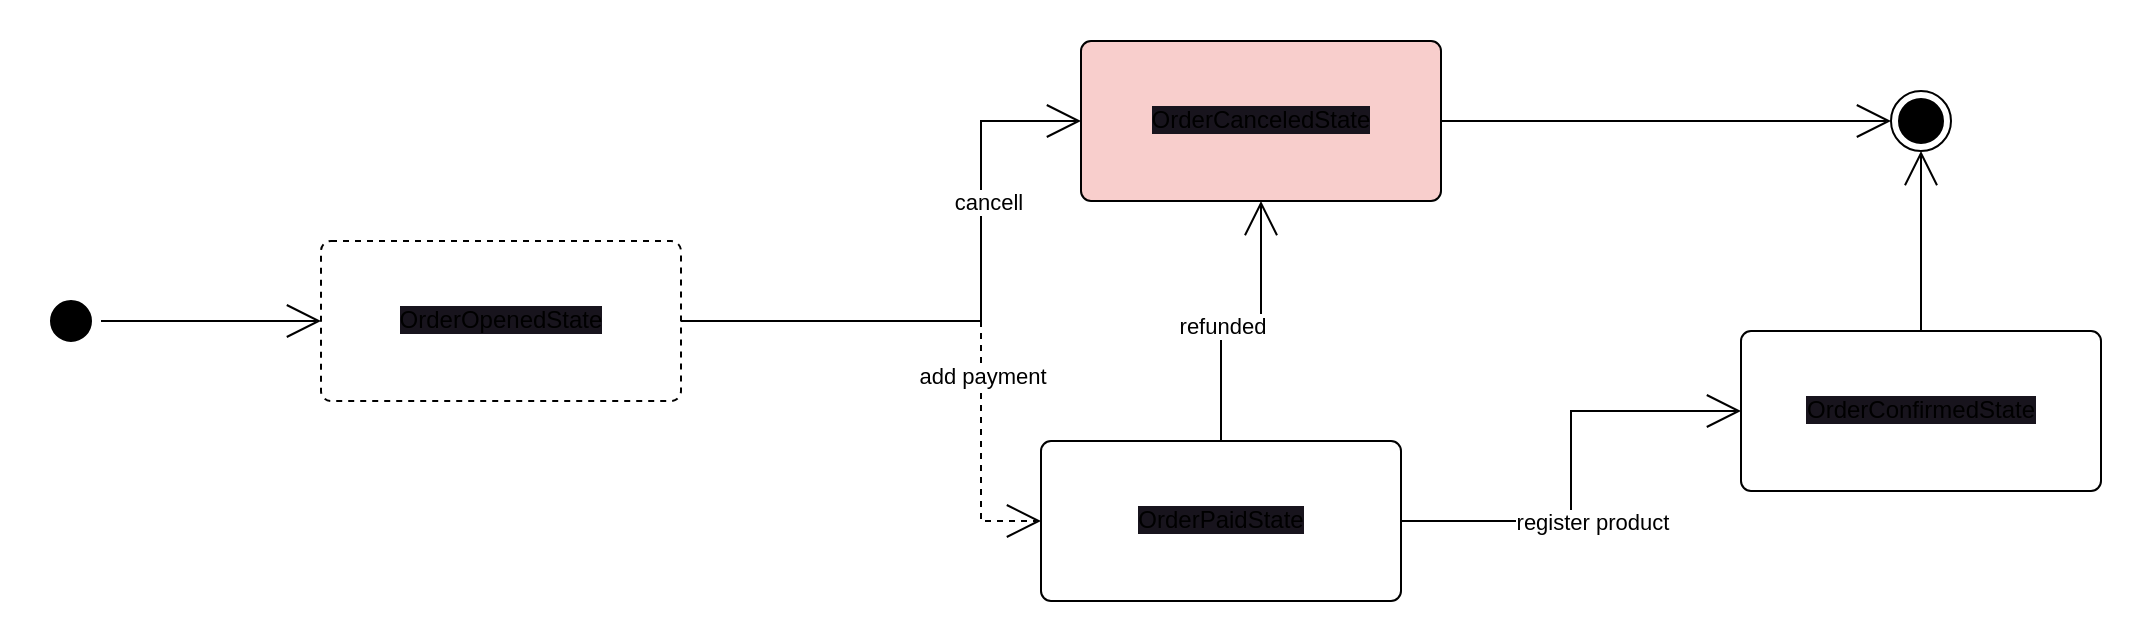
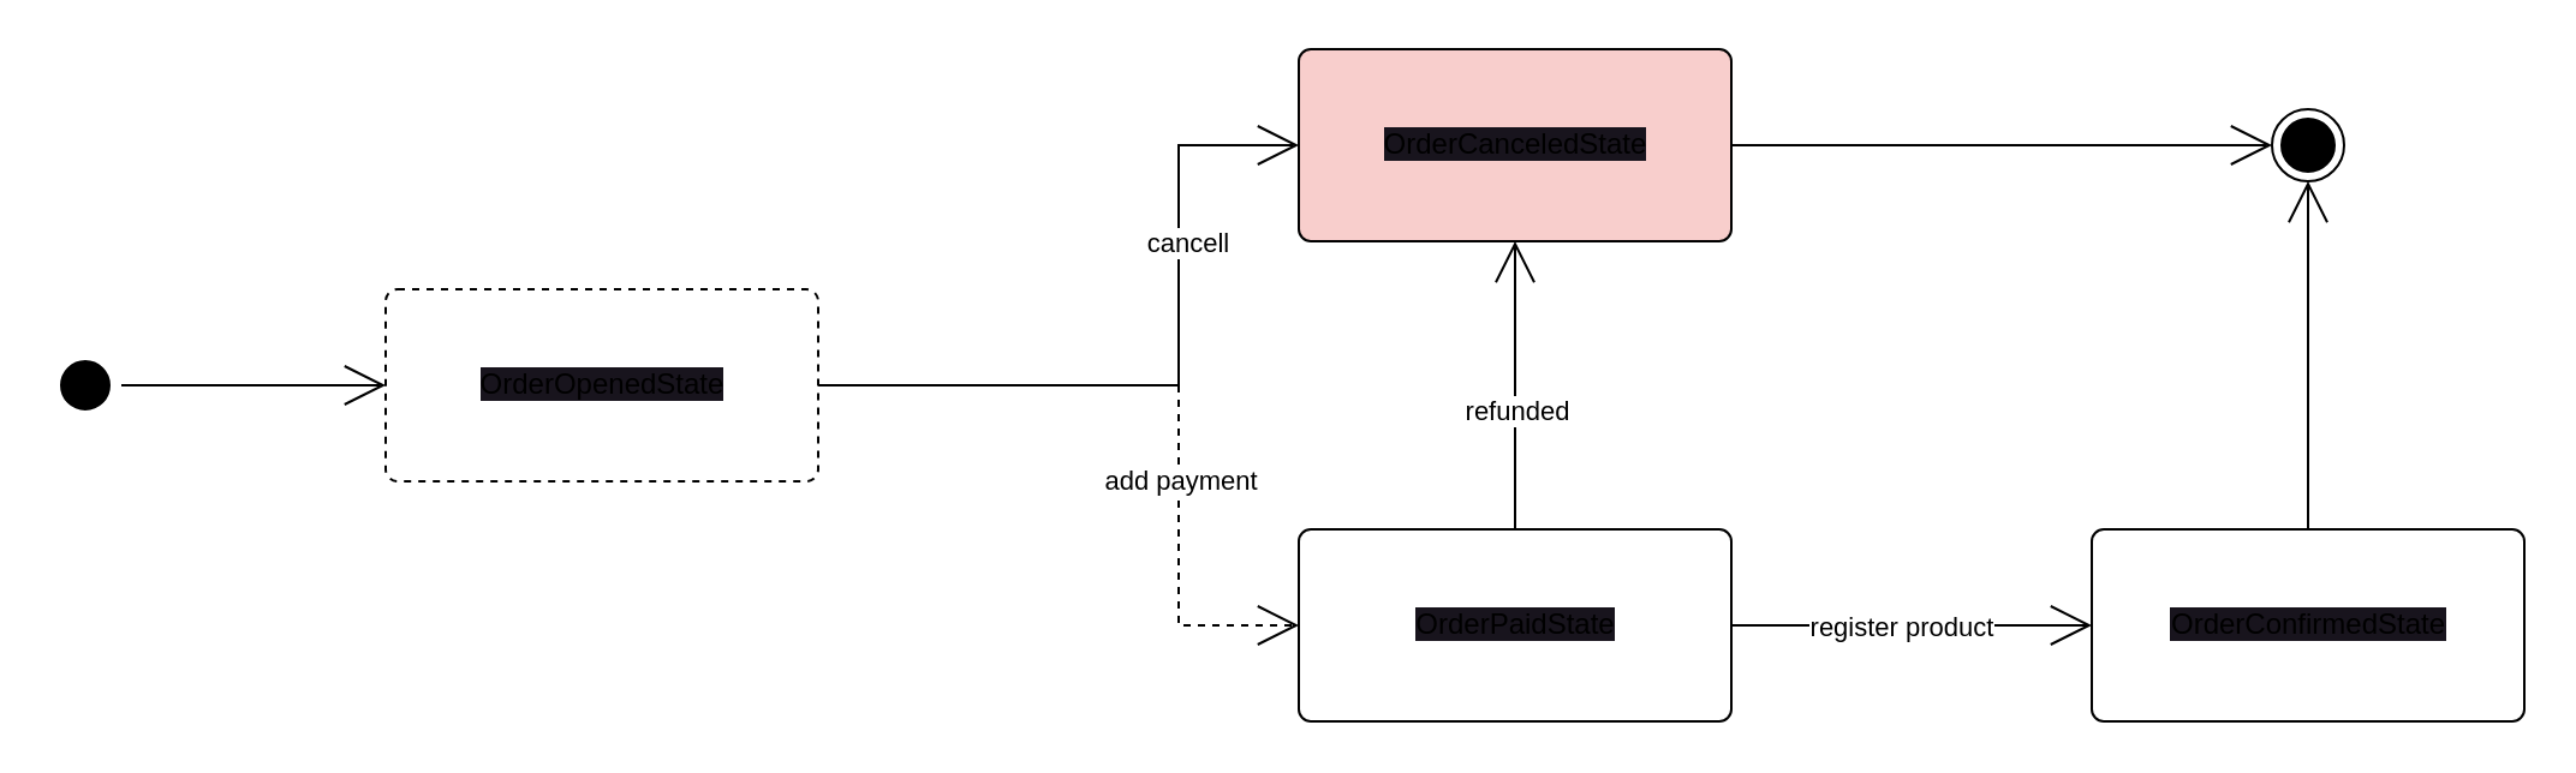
- <mxCell id="15" value="&lt;span style=&quot;background-color: rgb(24, 20, 29);&quot;&gt;OrderConfirmedState&lt;/span&gt;" style="html=1;align=center;verticalAlign=middle;rounded=1;absoluteArcSize=1;arcSize=10;dashed=0;horizontal=1;" vertex="1" parent="1"><mxGeometry x="870" y="165" width="180" height="80" as="geometry" /></mxCell>
+ <mxCell id="15" value="&lt;span style=&quot;background-color: rgb(24, 20, 29);&quot;&gt;OrderConfirmedState&lt;/span&gt;" style="html=1;align=center;verticalAlign=middle;rounded=1;absoluteArcSize=1;arcSize=10;dashed=0;horizontal=1;" vertex="1" parent="1"><mxGeometry x="870" y="220" width="180" height="80" as="geometry" /></mxCell>
- <mxCell id="11" value="&lt;span style=&quot;background-color: rgb(24, 20, 29);&quot;&gt;OrderPaidState&lt;/span&gt;" style="html=1;align=center;verticalAlign=middle;rounded=1;absoluteArcSize=1;arcSize=10;dashed=0;horizontal=1;" vertex="1" parent="1"><mxGeometry x="520" y="220" width="180" height="80" as="geometry" /></mxCell>
+ <mxCell id="11" value="&lt;span style=&quot;background-color: rgb(24, 20, 29);&quot;&gt;OrderPaidState&lt;/span&gt;" style="html=1;align=center;verticalAlign=middle;rounded=1;absoluteArcSize=1;arcSize=10;dashed=0;horizontal=1;" vertex="1" parent="1"><mxGeometry x="540" y="220" width="180" height="80" as="geometry" /></mxCell>
